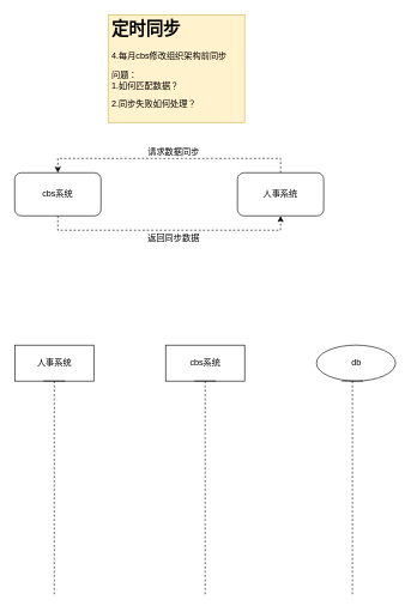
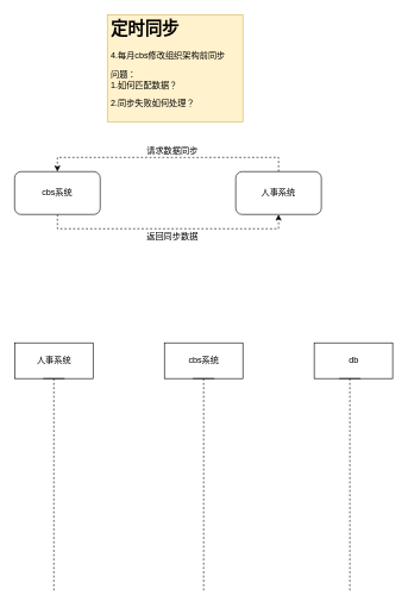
- <mxCell id="12" value="db" style="ellipse;html=1;" vertex="1" parent="1"><mxGeometry x="440" y="480" width="110" height="50" as="geometry" /></mxCell>
+ <mxCell id="12" value="db" style="html=1;" vertex="1" parent="1"><mxGeometry x="440" y="480" width="110" height="50" as="geometry" /></mxCell>
